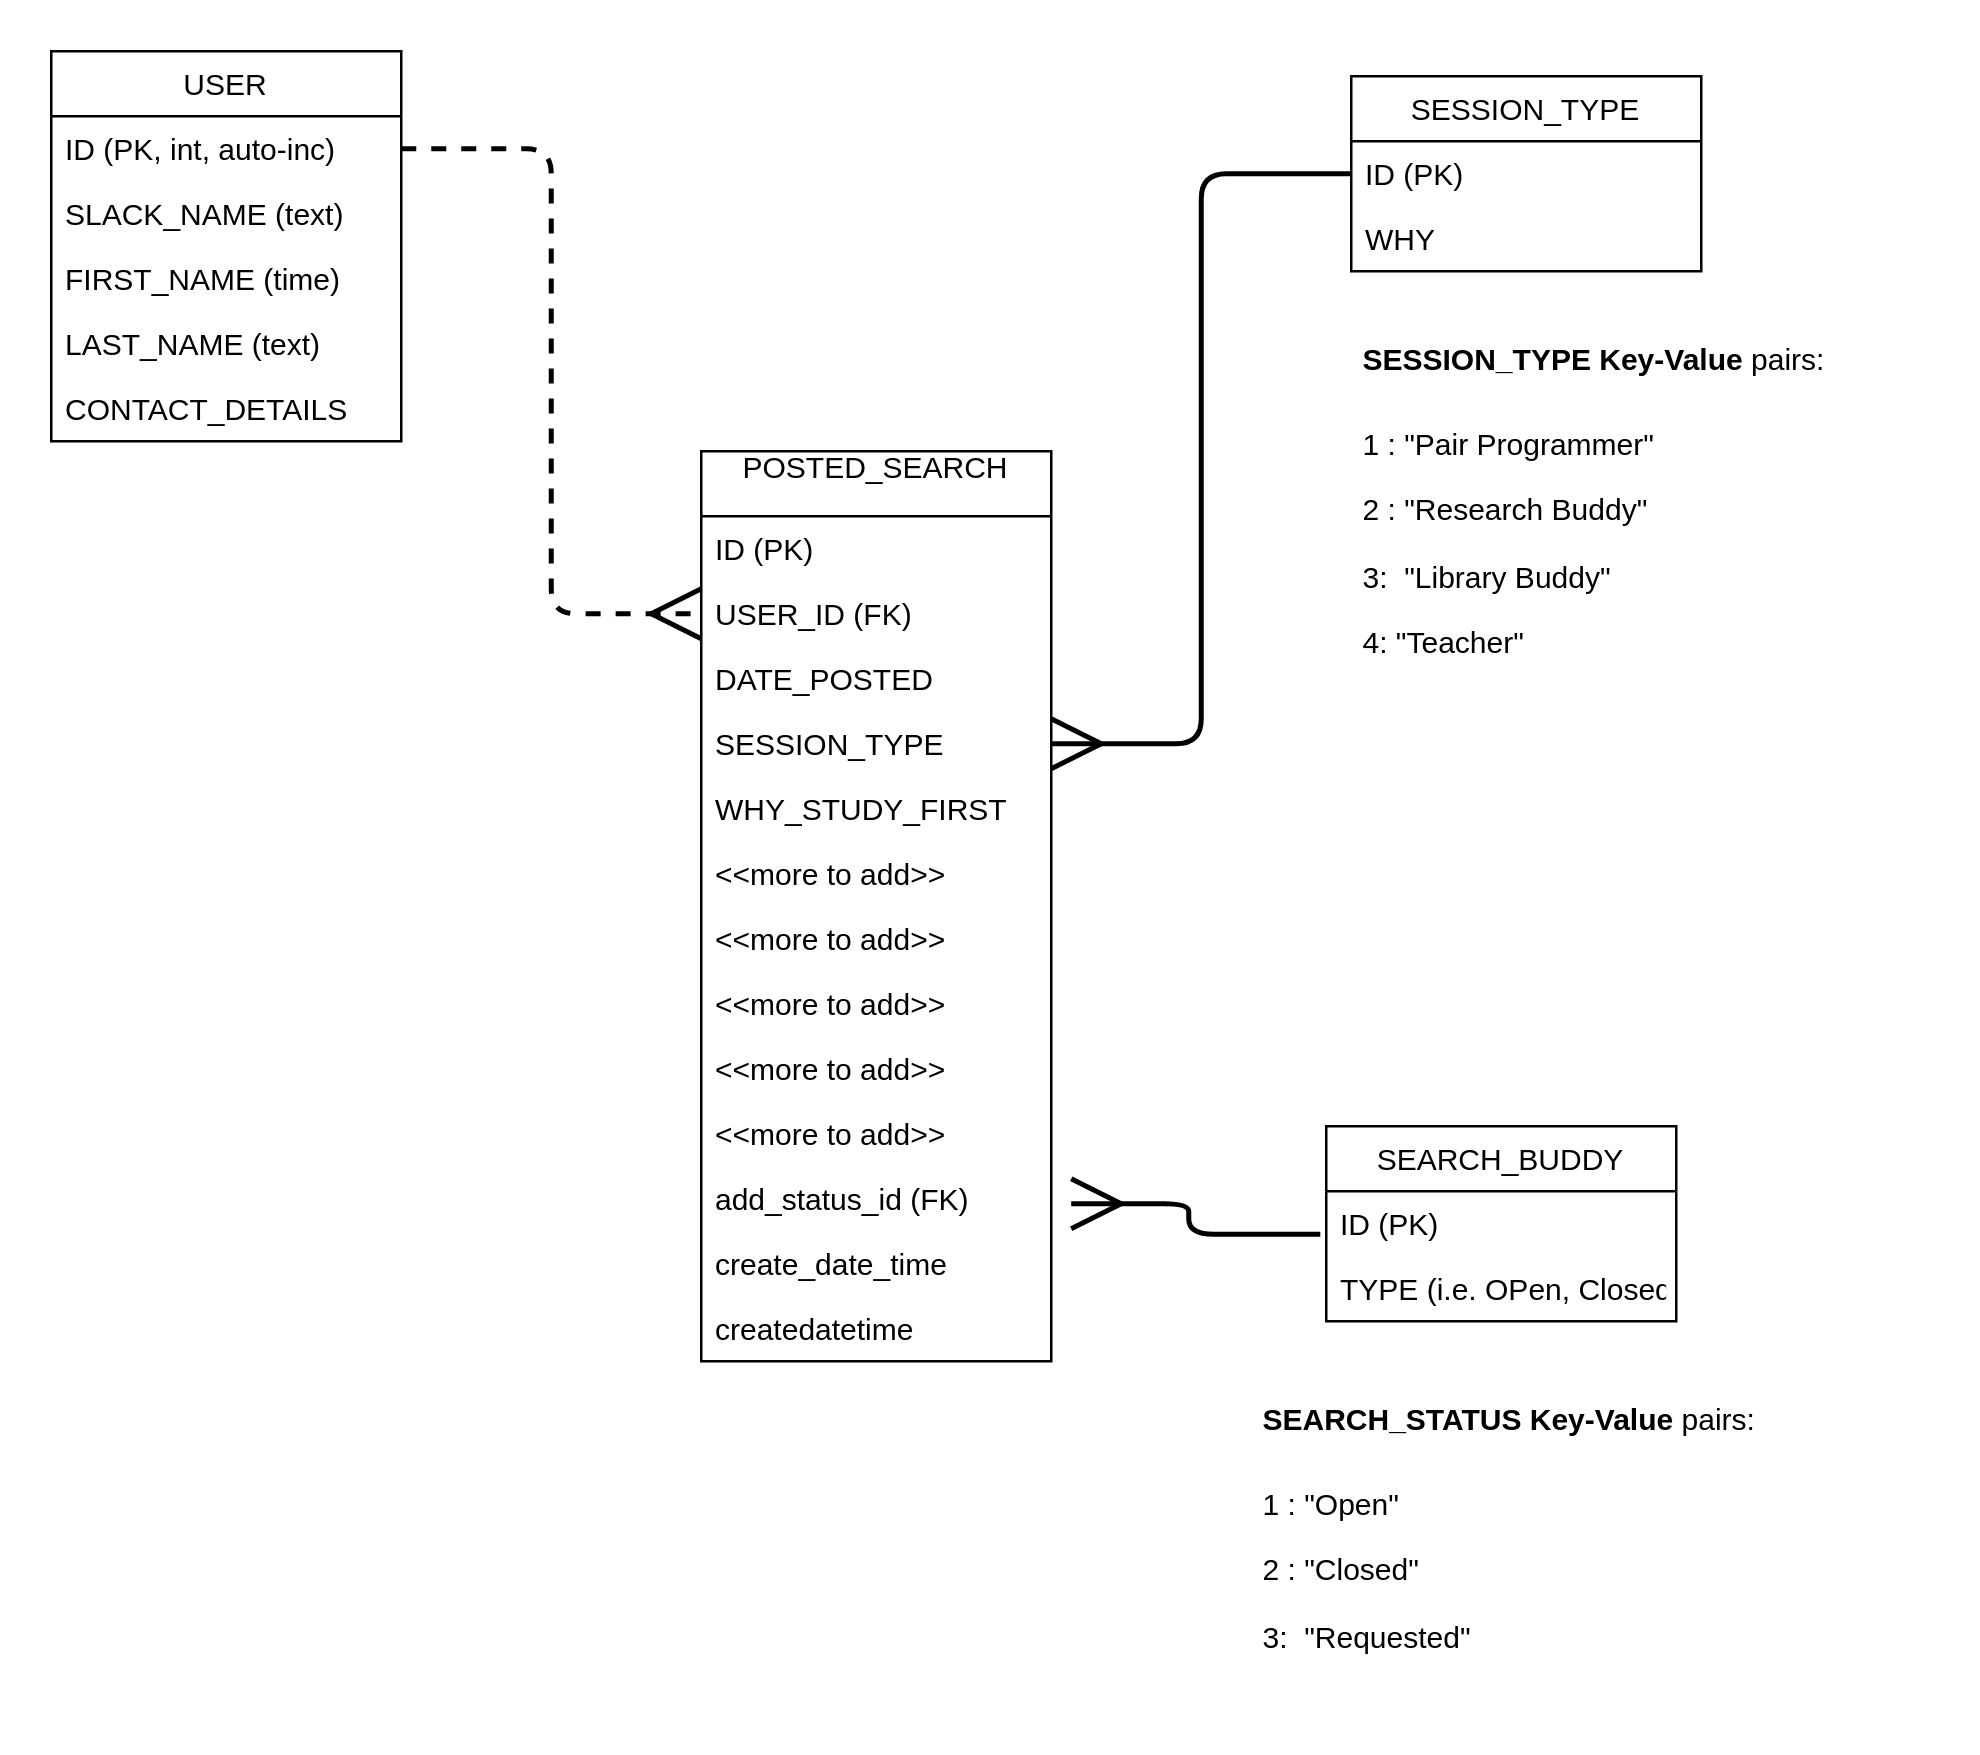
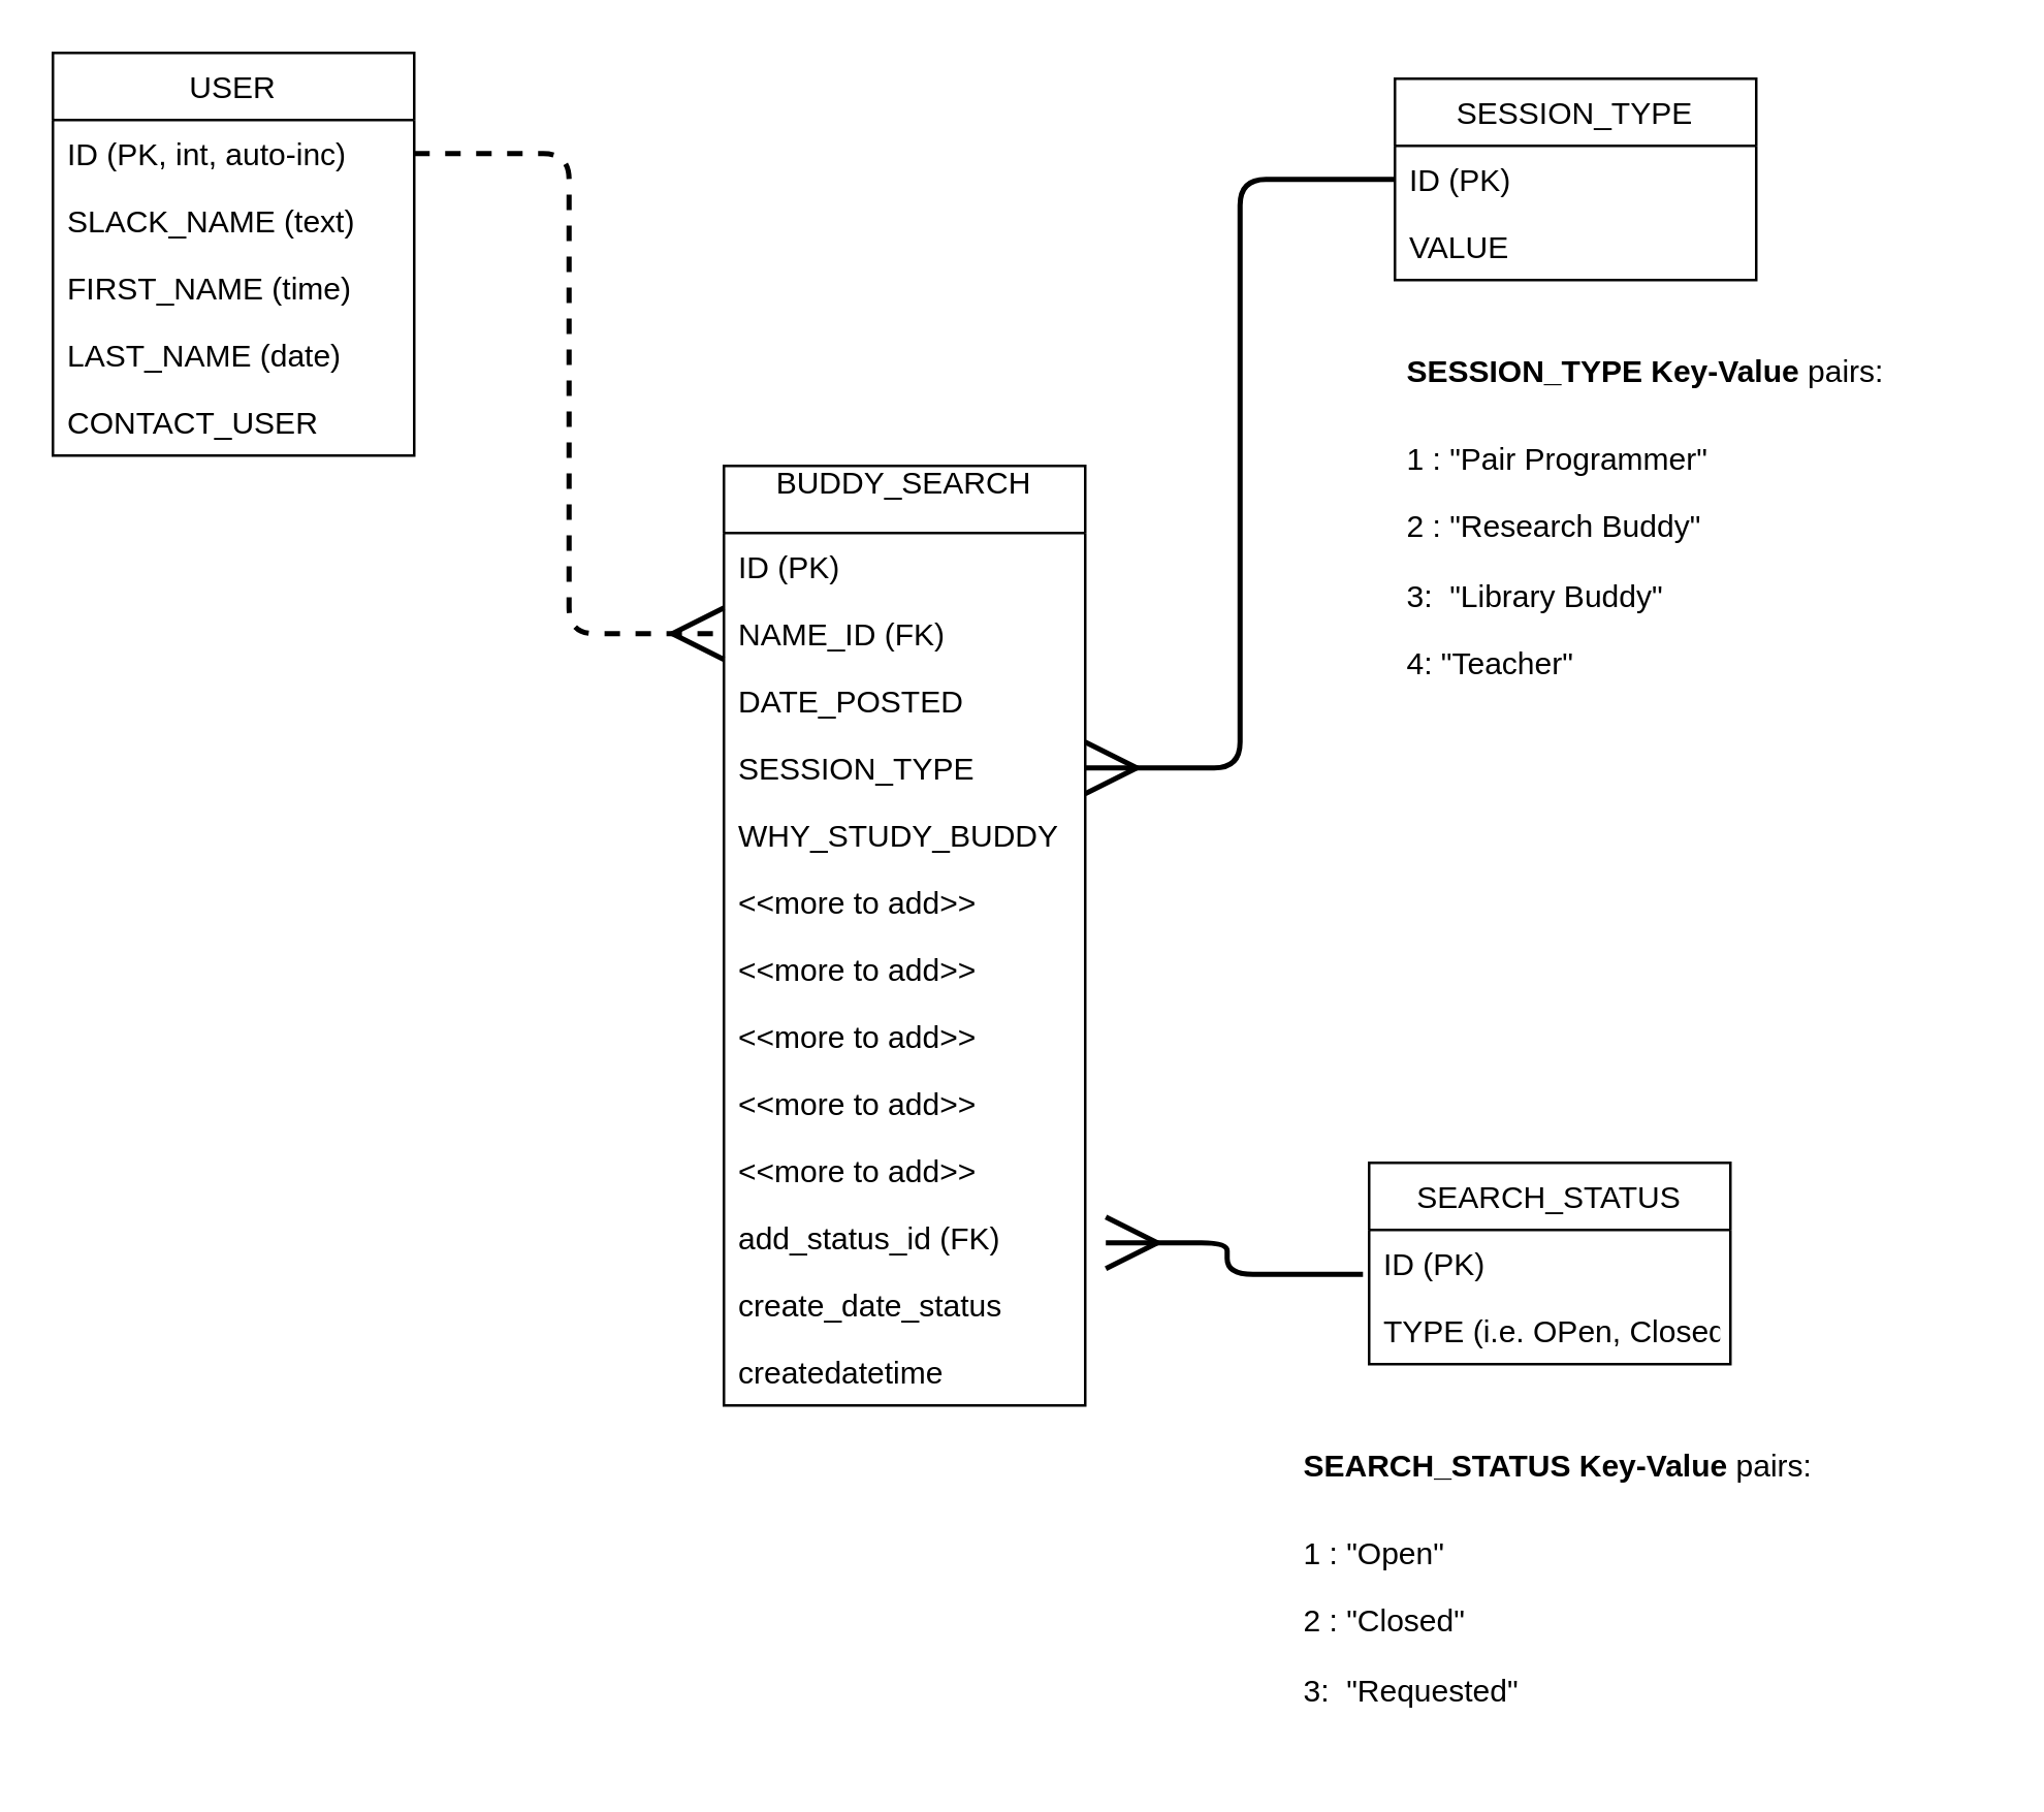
- <mxCell id="29" value="WHY" style="text;strokeColor=none;fillColor=none;align=left;verticalAlign=top;spacingLeft=4;spacingRight=4;overflow=hidden;rotatable=0;points=[[0,0.5],[1,0.5]];portConstraint=eastwest;" vertex="1" parent="27"><mxGeometry y="52" width="140" height="26" as="geometry" /></mxCell>
+ <mxCell id="29" value="VALUE" style="text;strokeColor=none;fillColor=none;align=left;verticalAlign=top;spacingLeft=4;spacingRight=4;overflow=hidden;rotatable=0;points=[[0,0.5],[1,0.5]];portConstraint=eastwest;" vertex="1" parent="27"><mxGeometry y="52" width="140" height="26" as="geometry" /></mxCell>
- <mxCell id="21" value="LAST_NAME (text)" style="text;strokeColor=none;fillColor=none;align=left;verticalAlign=top;spacingLeft=4;spacingRight=4;overflow=hidden;rotatable=0;points=[[0,0.5],[1,0.5]];portConstraint=eastwest;" vertex="1" parent="17"><mxGeometry y="104" width="140" height="26" as="geometry" /></mxCell>
+ <mxCell id="21" value="LAST_NAME (date)" style="text;strokeColor=none;fillColor=none;align=left;verticalAlign=top;spacingLeft=4;spacingRight=4;overflow=hidden;rotatable=0;points=[[0,0.5],[1,0.5]];portConstraint=eastwest;" vertex="1" parent="17"><mxGeometry y="104" width="140" height="26" as="geometry" /></mxCell>
- <mxCell id="22" value="CONTACT_DETAILS" style="text;strokeColor=none;fillColor=none;align=left;verticalAlign=top;spacingLeft=4;spacingRight=4;overflow=hidden;rotatable=0;points=[[0,0.5],[1,0.5]];portConstraint=eastwest;" vertex="1" parent="17"><mxGeometry y="130" width="140" height="26" as="geometry" /></mxCell>
+ <mxCell id="22" value="CONTACT_USER" style="text;strokeColor=none;fillColor=none;align=left;verticalAlign=top;spacingLeft=4;spacingRight=4;overflow=hidden;rotatable=0;points=[[0,0.5],[1,0.5]];portConstraint=eastwest;" vertex="1" parent="17"><mxGeometry y="130" width="140" height="26" as="geometry" /></mxCell>
- <mxCell id="2" value="POSTED_SEARCH&#10;" style="swimlane;fontStyle=0;childLayout=stackLayout;horizontal=1;startSize=26;fillColor=none;horizontalStack=0;resizeParent=1;resizeParentMax=0;resizeLast=0;collapsible=1;marginBottom=0;" vertex="1" parent="1"><mxGeometry x="280" y="180" width="140" height="364" as="geometry" /></mxCell>
+ <mxCell id="2" value="BUDDY_SEARCH&#10;" style="swimlane;fontStyle=0;childLayout=stackLayout;horizontal=1;startSize=26;fillColor=none;horizontalStack=0;resizeParent=1;resizeParentMax=0;resizeLast=0;collapsible=1;marginBottom=0;" vertex="1" parent="1"><mxGeometry x="280" y="180" width="140" height="364" as="geometry" /></mxCell>
- <mxCell id="4" value="USER_ID (FK)" style="text;strokeColor=none;fillColor=none;align=left;verticalAlign=top;spacingLeft=4;spacingRight=4;overflow=hidden;rotatable=0;points=[[0,0.5],[1,0.5]];portConstraint=eastwest;" vertex="1" parent="2"><mxGeometry y="52" width="140" height="26" as="geometry" /></mxCell>
+ <mxCell id="4" value="NAME_ID (FK)" style="text;strokeColor=none;fillColor=none;align=left;verticalAlign=top;spacingLeft=4;spacingRight=4;overflow=hidden;rotatable=0;points=[[0,0.5],[1,0.5]];portConstraint=eastwest;" vertex="1" parent="2"><mxGeometry y="52" width="140" height="26" as="geometry" /></mxCell>
- <mxCell id="7" value="WHY_STUDY_FIRST" style="text;strokeColor=none;fillColor=none;align=left;verticalAlign=top;spacingLeft=4;spacingRight=4;overflow=hidden;rotatable=0;points=[[0,0.5],[1,0.5]];portConstraint=eastwest;" vertex="1" parent="2"><mxGeometry y="130" width="140" height="26" as="geometry" /></mxCell>
+ <mxCell id="7" value="WHY_STUDY_BUDDY" style="text;strokeColor=none;fillColor=none;align=left;verticalAlign=top;spacingLeft=4;spacingRight=4;overflow=hidden;rotatable=0;points=[[0,0.5],[1,0.5]];portConstraint=eastwest;" vertex="1" parent="2"><mxGeometry y="130" width="140" height="26" as="geometry" /></mxCell>
- <mxCell id="23" value="SEARCH_BUDDY" style="swimlane;fontStyle=0;childLayout=stackLayout;horizontal=1;startSize=26;fillColor=none;horizontalStack=0;resizeParent=1;resizeParentMax=0;resizeLast=0;collapsible=1;marginBottom=0;" vertex="1" parent="1"><mxGeometry x="530" y="450" width="140" height="78" as="geometry"><mxRectangle x="580" y="200" width="140" height="26" as="alternateBounds" /></mxGeometry></mxCell>
+ <mxCell id="23" value="SEARCH_STATUS" style="swimlane;fontStyle=0;childLayout=stackLayout;horizontal=1;startSize=26;fillColor=none;horizontalStack=0;resizeParent=1;resizeParentMax=0;resizeLast=0;collapsible=1;marginBottom=0;" vertex="1" parent="1"><mxGeometry x="530" y="450" width="140" height="78" as="geometry"><mxRectangle x="580" y="200" width="140" height="26" as="alternateBounds" /></mxGeometry></mxCell>
- <mxCell id="14" value="create_date_time&#10;" style="text;strokeColor=none;fillColor=none;align=left;verticalAlign=top;spacingLeft=4;spacingRight=4;overflow=hidden;rotatable=0;points=[[0,0.5],[1,0.5]];portConstraint=eastwest;" vertex="1" parent="2"><mxGeometry y="312" width="140" height="26" as="geometry" /></mxCell>
+ <mxCell id="14" value="create_date_status&#10;" style="text;strokeColor=none;fillColor=none;align=left;verticalAlign=top;spacingLeft=4;spacingRight=4;overflow=hidden;rotatable=0;points=[[0,0.5],[1,0.5]];portConstraint=eastwest;" vertex="1" parent="2"><mxGeometry y="312" width="140" height="26" as="geometry" /></mxCell>
